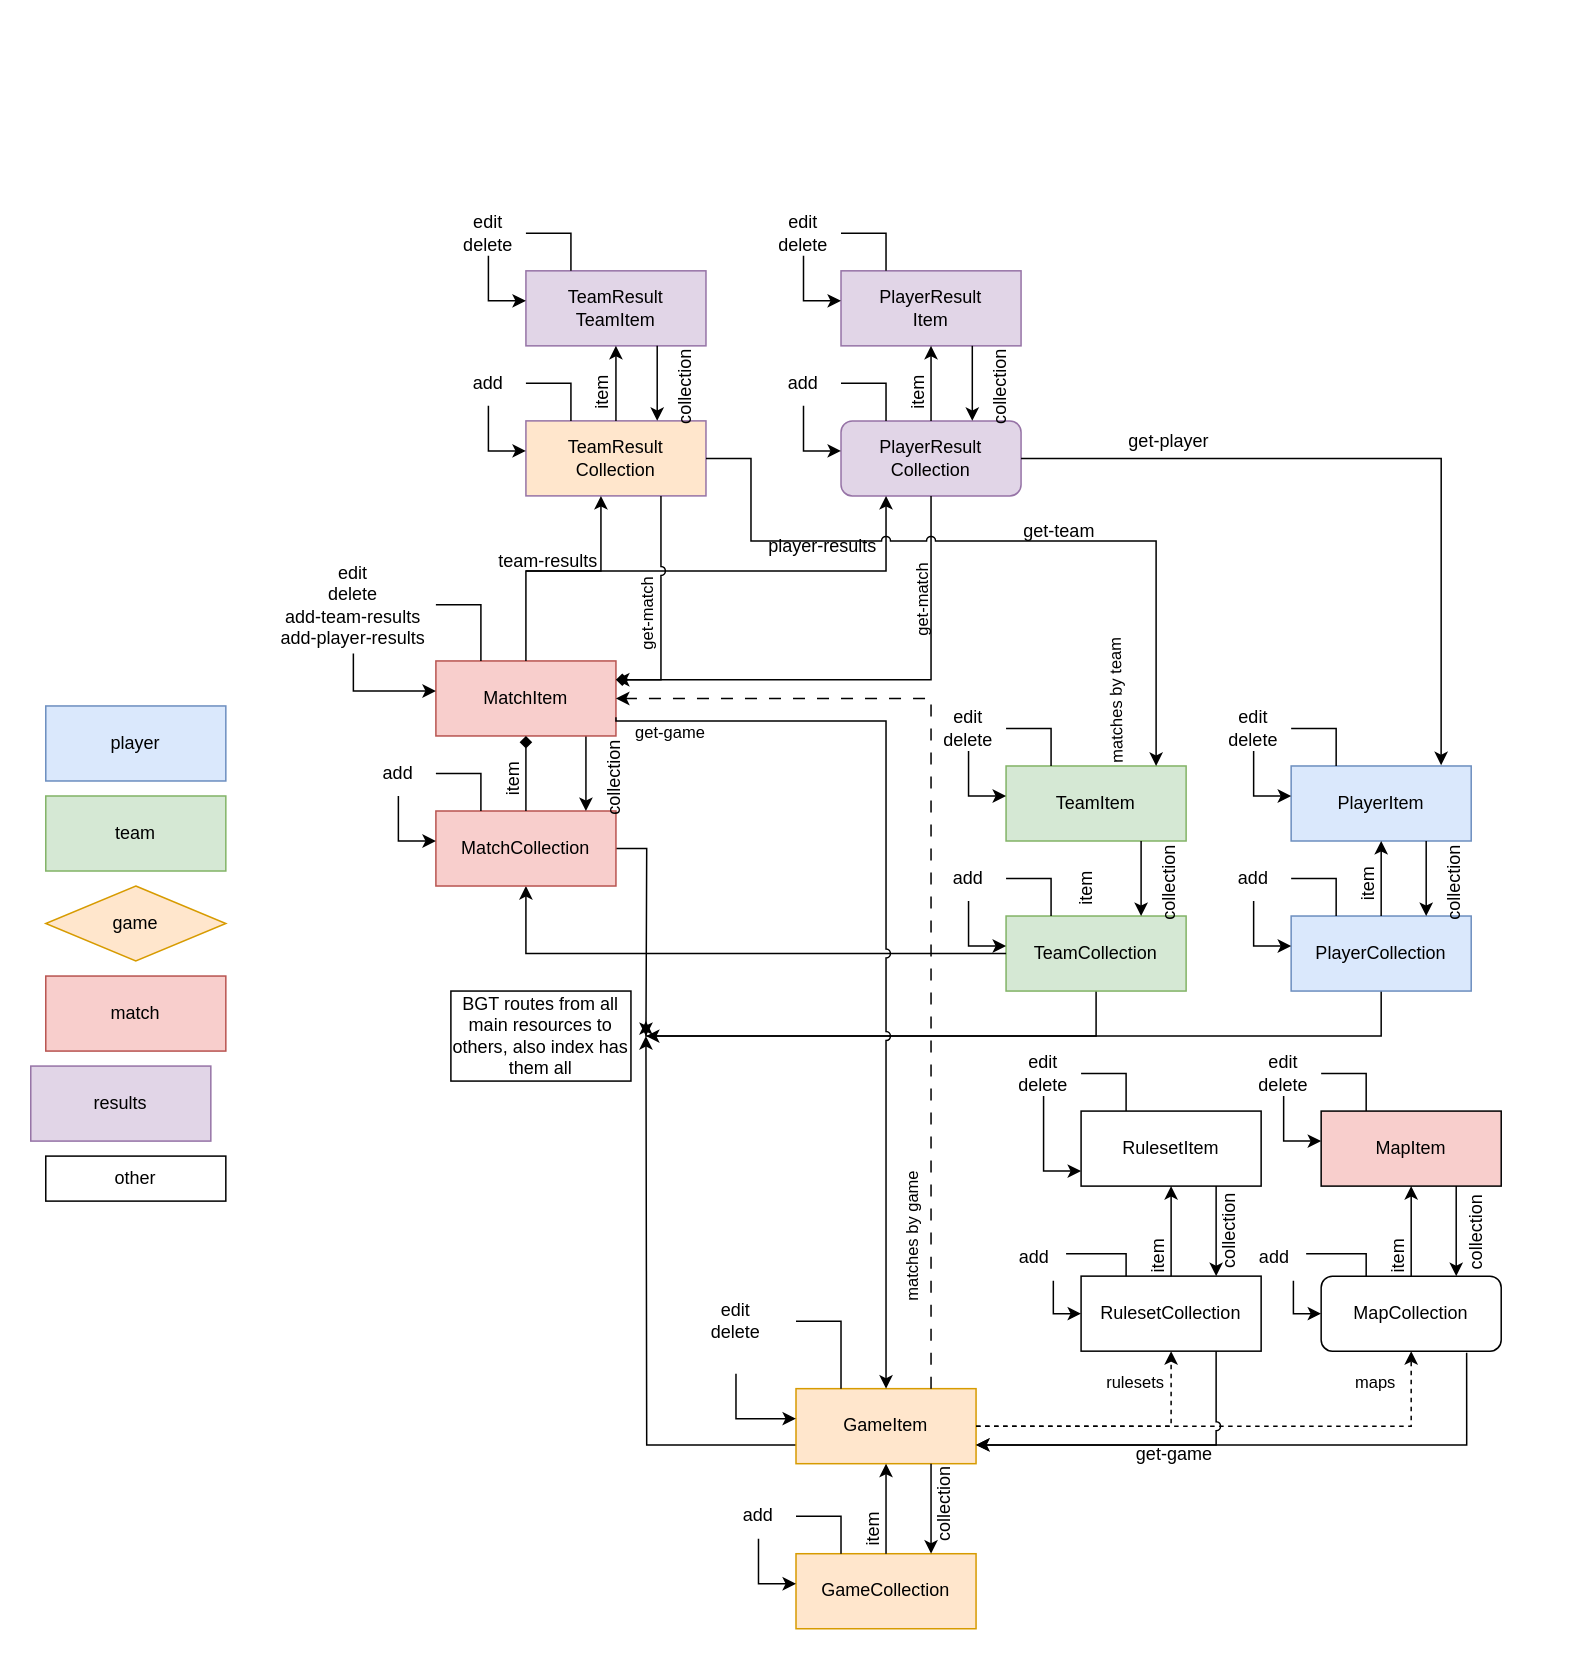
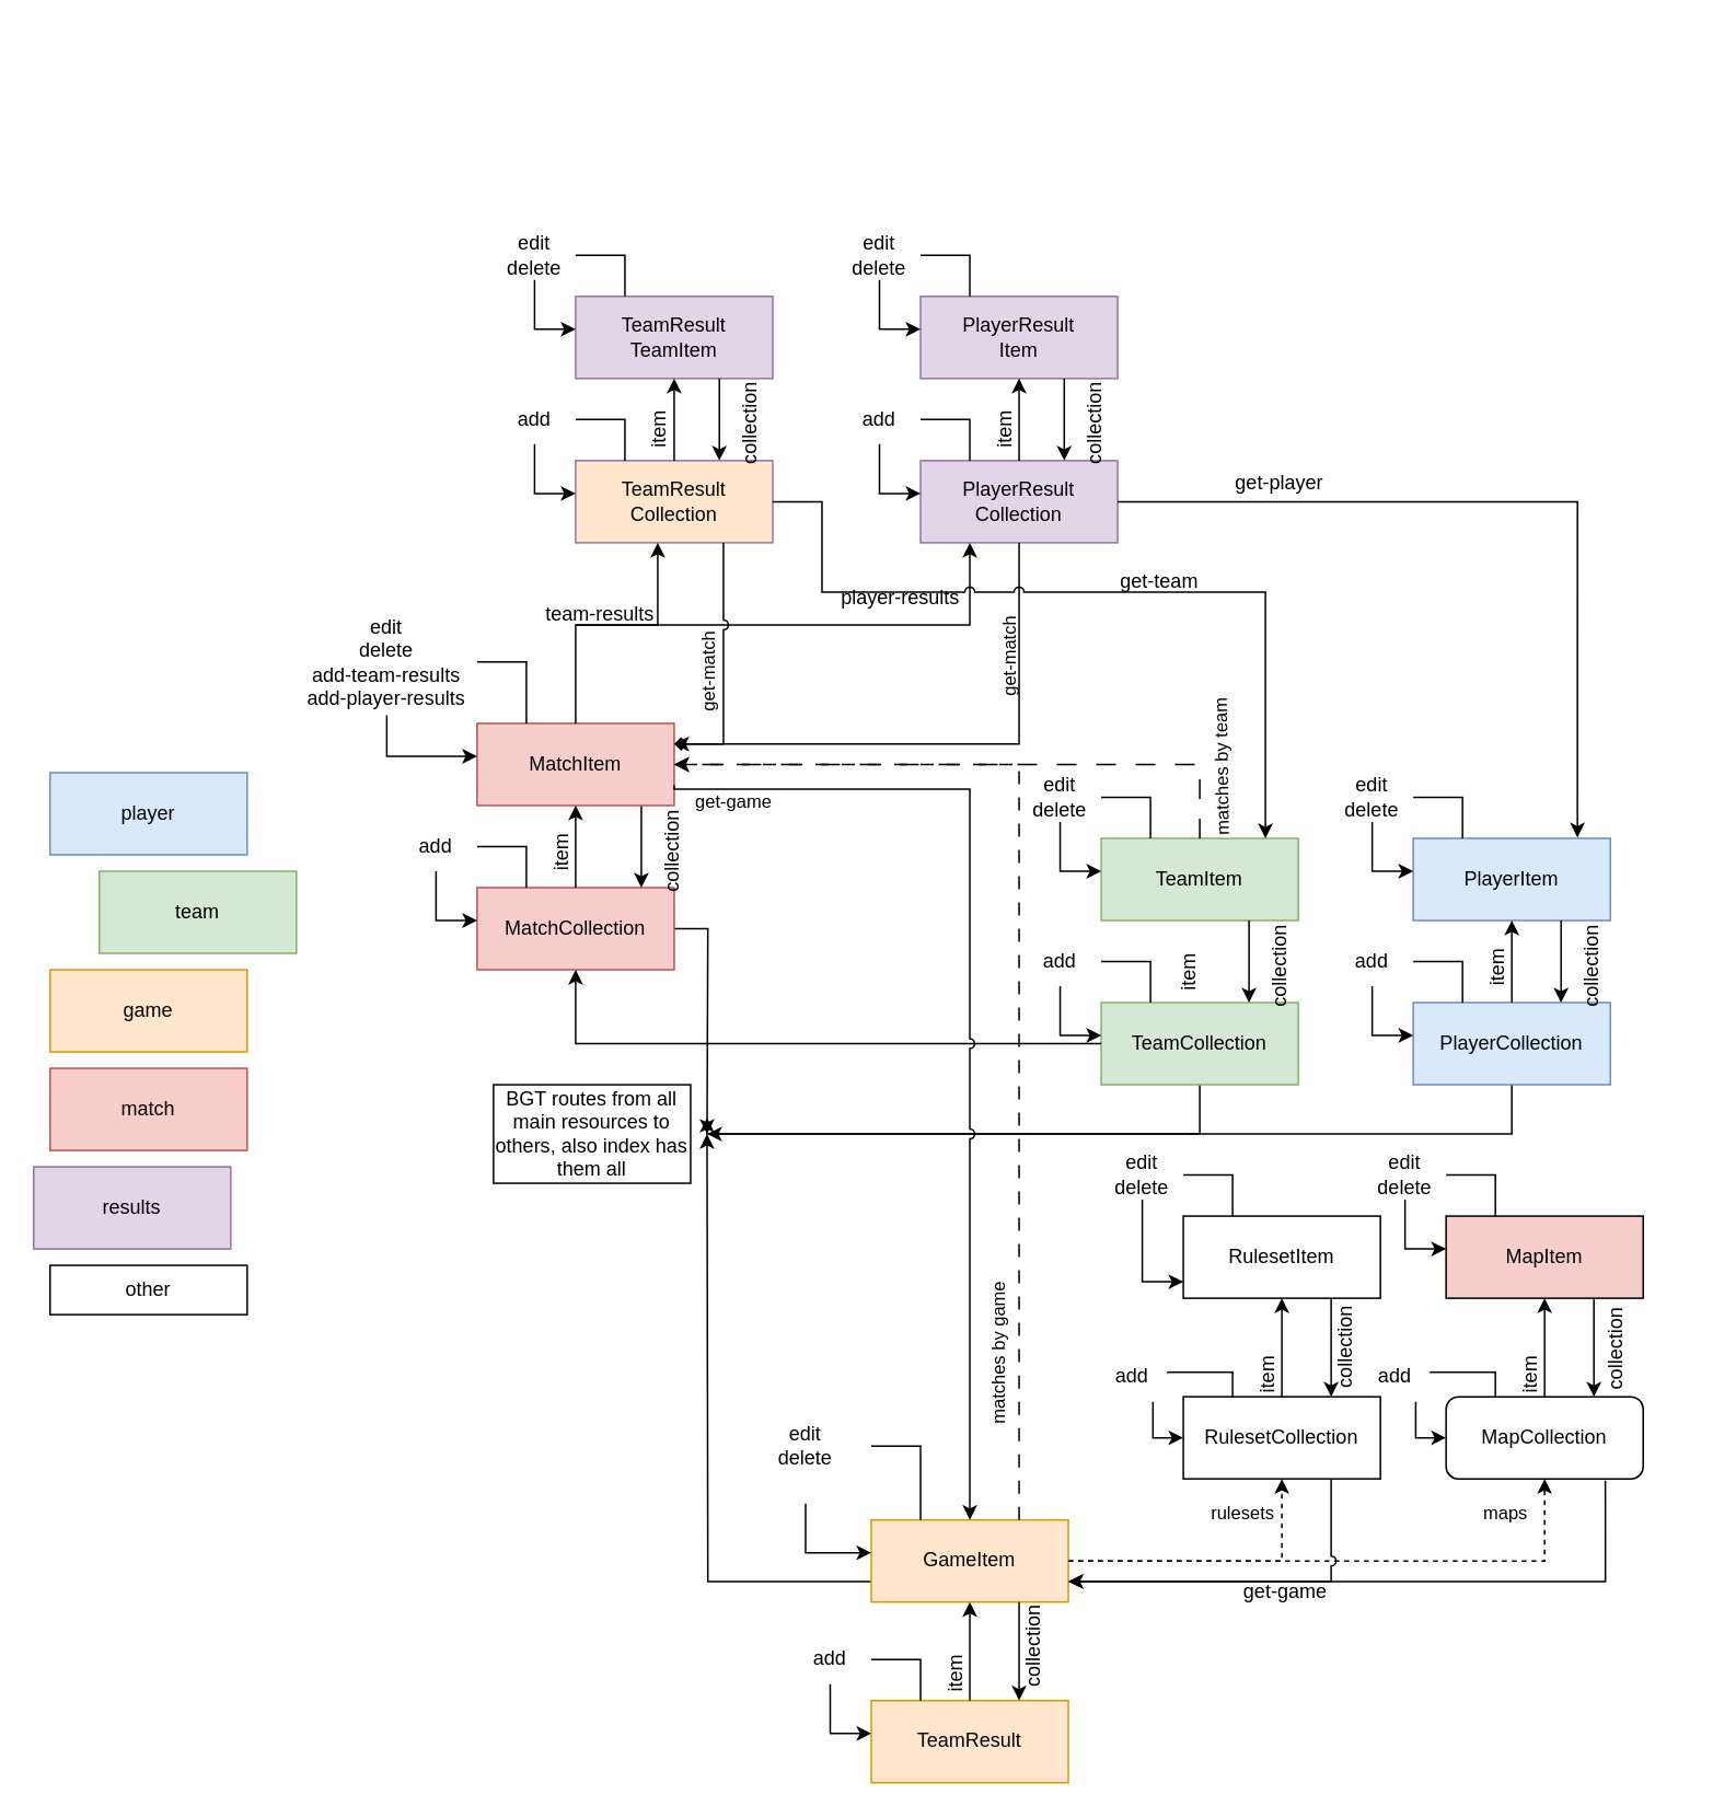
- <mxCell id="75" value="&lt;div&gt;PlayerResult&lt;/div&gt;&lt;div&gt;Collection&lt;/div&gt;" style="whiteSpace=wrap;html=1;fillColor=#e1d5e7;strokeColor=#9673a6;rounded=1;" parent="74" vertex="1"><mxGeometry x="50" y="40" width="120" height="50" as="geometry" /></mxCell>
+ <mxCell id="75" value="&lt;div&gt;PlayerResult&lt;/div&gt;&lt;div&gt;Collection&lt;/div&gt;" style="rounded=0;whiteSpace=wrap;html=1;fillColor=#e1d5e7;strokeColor=#9673a6;" parent="74" vertex="1"><mxGeometry x="50" y="40" width="120" height="50" as="geometry" /></mxCell>
+ <mxCell id="72" style="edgeStyle=orthogonalEdgeStyle;rounded=0;orthogonalLoop=1;jettySize=auto;html=1;exitX=0.5;exitY=0;exitDx=0;exitDy=0;entryX=1;entryY=0.5;entryDx=0;entryDy=0;dashed=1;dashPattern=12 12;" parent="1" source="48" target="65" edge="1"><mxGeometry relative="1" as="geometry"><mxPoint x="600" y="705" as="sourcePoint" /><mxPoint x="420" y="575" as="targetPoint" /><Array as="points"><mxPoint x="730" y="465" /></Array></mxGeometry></mxCell>
- <mxCell id="70" style="edgeStyle=orthogonalEdgeStyle;rounded=0;orthogonalLoop=1;jettySize=auto;html=1;entryX=0.5;entryY=1;entryDx=0;entryDy=0;endArrow=diamond;" parent="1" source="56" target="65" edge="1"><mxGeometry relative="1" as="geometry" /></mxCell>
+ <mxCell id="70" style="edgeStyle=orthogonalEdgeStyle;rounded=0;orthogonalLoop=1;jettySize=auto;html=1;entryX=0.5;entryY=1;entryDx=0;entryDy=0;" parent="1" source="56" target="65" edge="1"><mxGeometry relative="1" as="geometry" /></mxCell>
- <mxCell id="3" value="team" style="rounded=0;whiteSpace=wrap;html=1;fillColor=#d5e8d4;strokeColor=#82b366;" parent="1" vertex="1"><mxGeometry x="30" y="530" width="120" height="50" as="geometry" /></mxCell>
+ <mxCell id="3" value="team" style="rounded=0;whiteSpace=wrap;html=1;fillColor=#d5e8d4;strokeColor=#82b366;" parent="1" vertex="1"><mxGeometry x="60" y="530" width="120" height="50" as="geometry" /></mxCell>
- <mxCell id="5" value="game" style="rhombus;whiteSpace=wrap;html=1;fillColor=#ffe6cc;strokeColor=#d79b00;" parent="1" vertex="1"><mxGeometry x="30" y="590" width="120" height="50" as="geometry" /></mxCell>
+ <mxCell id="5" value="game" style="rounded=0;whiteSpace=wrap;html=1;fillColor=#ffe6cc;strokeColor=#d79b00;" parent="1" vertex="1"><mxGeometry x="30" y="590" width="120" height="50" as="geometry" /></mxCell>
- <mxCell id="8" value="GameCollection" style="rounded=0;whiteSpace=wrap;html=1;fillColor=#ffe6cc;strokeColor=#d79b00;" parent="7" vertex="1"><mxGeometry x="50" y="40" width="120" height="50" as="geometry" /></mxCell>
+ <mxCell id="8" value="TeamResult" style="rounded=0;whiteSpace=wrap;html=1;fillColor=#ffe6cc;strokeColor=#d79b00;" parent="7" vertex="1"><mxGeometry x="50" y="40" width="120" height="50" as="geometry" /></mxCell>
